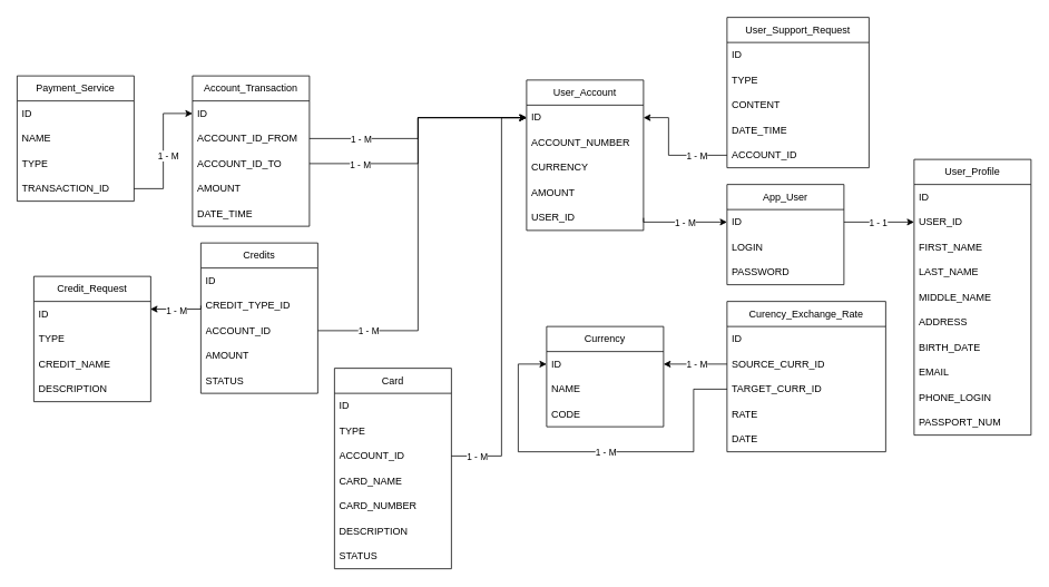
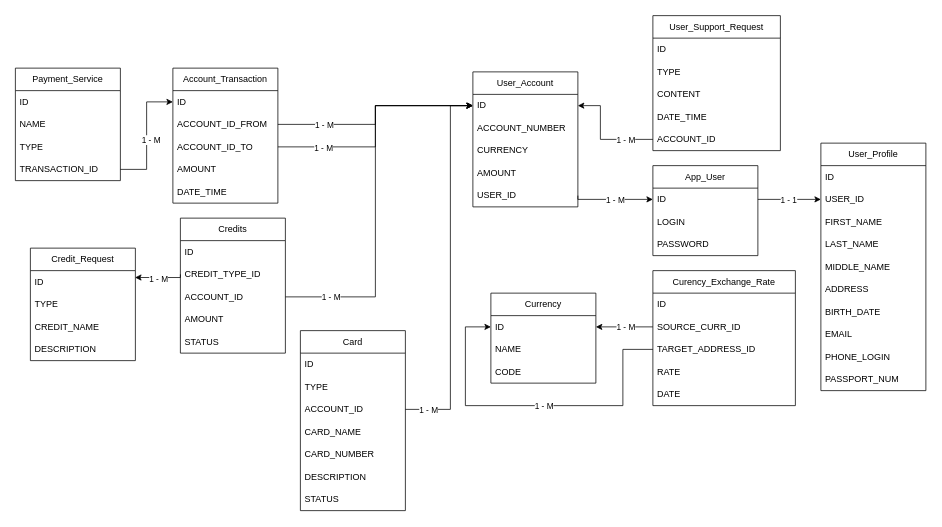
- <mxCell id="38" value="TARGET_CURR_ID" style="text;strokeColor=none;fillColor=none;align=left;verticalAlign=middle;spacingLeft=4;spacingRight=4;overflow=hidden;points=[[0,0.5],[1,0.5]];portConstraint=eastwest;rotatable=0;whiteSpace=wrap;html=1;" parent="35" vertex="1"><mxGeometry y="90" width="190" height="30" as="geometry" /></mxCell>
+ <mxCell id="38" value="TARGET_ADDRESS_ID" style="text;strokeColor=none;fillColor=none;align=left;verticalAlign=middle;spacingLeft=4;spacingRight=4;overflow=hidden;points=[[0,0.5],[1,0.5]];portConstraint=eastwest;rotatable=0;whiteSpace=wrap;html=1;" parent="35" vertex="1"><mxGeometry y="90" width="190" height="30" as="geometry" /></mxCell>
